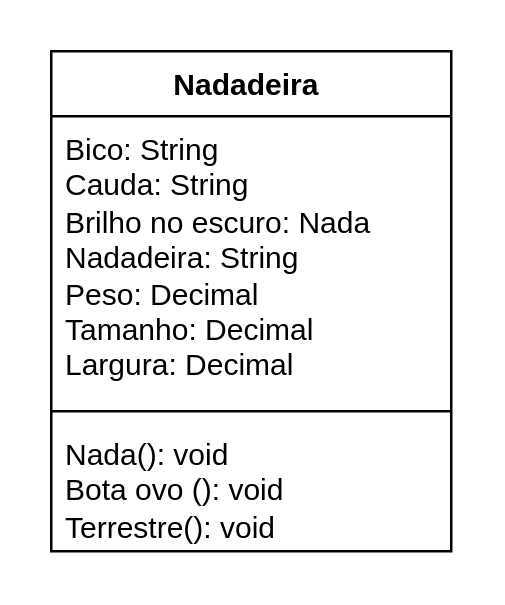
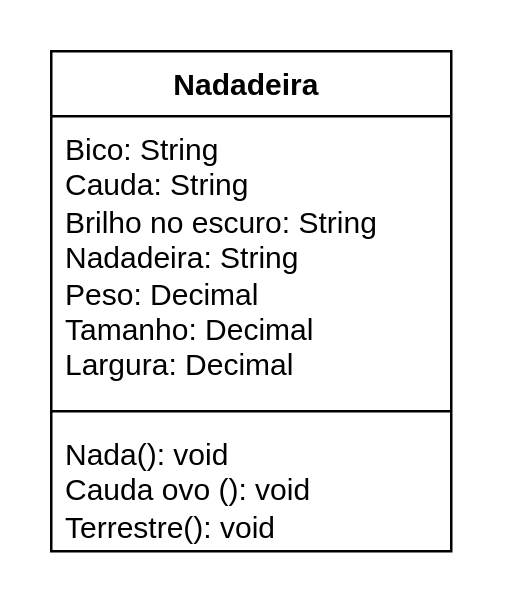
- <mxCell id="3" value="Bico: String&amp;nbsp;&lt;br&gt;Cauda: String&amp;nbsp;&lt;br&gt;Brilho no escuro: Nada&amp;nbsp;&lt;br&gt;Nadadeira: String&amp;nbsp;&lt;br&gt;Peso: Decimal&lt;br&gt;Tamanho: Decimal&amp;nbsp;&lt;br&gt;Largura: Decimal&amp;nbsp;&lt;br&gt;" style="text;strokeColor=none;fillColor=none;align=left;verticalAlign=top;spacingLeft=4;spacingRight=4;overflow=hidden;rotatable=0;points=[[0,0.5],[1,0.5]];portConstraint=eastwest;whiteSpace=wrap;html=1;" vertex="1" parent="2"><mxGeometry y="26" width="160" height="114" as="geometry" /></mxCell>
+ <mxCell id="3" value="Bico: String&amp;nbsp;&lt;br&gt;Cauda: String&amp;nbsp;&lt;br&gt;Brilho no escuro: String&amp;nbsp;&lt;br&gt;Nadadeira: String&amp;nbsp;&lt;br&gt;Peso: Decimal&lt;br&gt;Tamanho: Decimal&amp;nbsp;&lt;br&gt;Largura: Decimal&amp;nbsp;&lt;br&gt;" style="text;strokeColor=none;fillColor=none;align=left;verticalAlign=top;spacingLeft=4;spacingRight=4;overflow=hidden;rotatable=0;points=[[0,0.5],[1,0.5]];portConstraint=eastwest;whiteSpace=wrap;html=1;" vertex="1" parent="2"><mxGeometry y="26" width="160" height="114" as="geometry" /></mxCell>
- <mxCell id="5" value="Nada(): void&lt;br&gt;Bota ovo (): void&lt;br&gt;Terrestre(): void" style="text;strokeColor=none;fillColor=none;align=left;verticalAlign=top;spacingLeft=4;spacingRight=4;overflow=hidden;rotatable=0;points=[[0,0.5],[1,0.5]];portConstraint=eastwest;whiteSpace=wrap;html=1;" vertex="1" parent="2"><mxGeometry y="148" width="160" height="52" as="geometry" /></mxCell>
+ <mxCell id="5" value="Nada(): void&lt;br&gt;Cauda ovo (): void&lt;br&gt;Terrestre(): void" style="text;strokeColor=none;fillColor=none;align=left;verticalAlign=top;spacingLeft=4;spacingRight=4;overflow=hidden;rotatable=0;points=[[0,0.5],[1,0.5]];portConstraint=eastwest;whiteSpace=wrap;html=1;" vertex="1" parent="2"><mxGeometry y="148" width="160" height="52" as="geometry" /></mxCell>
